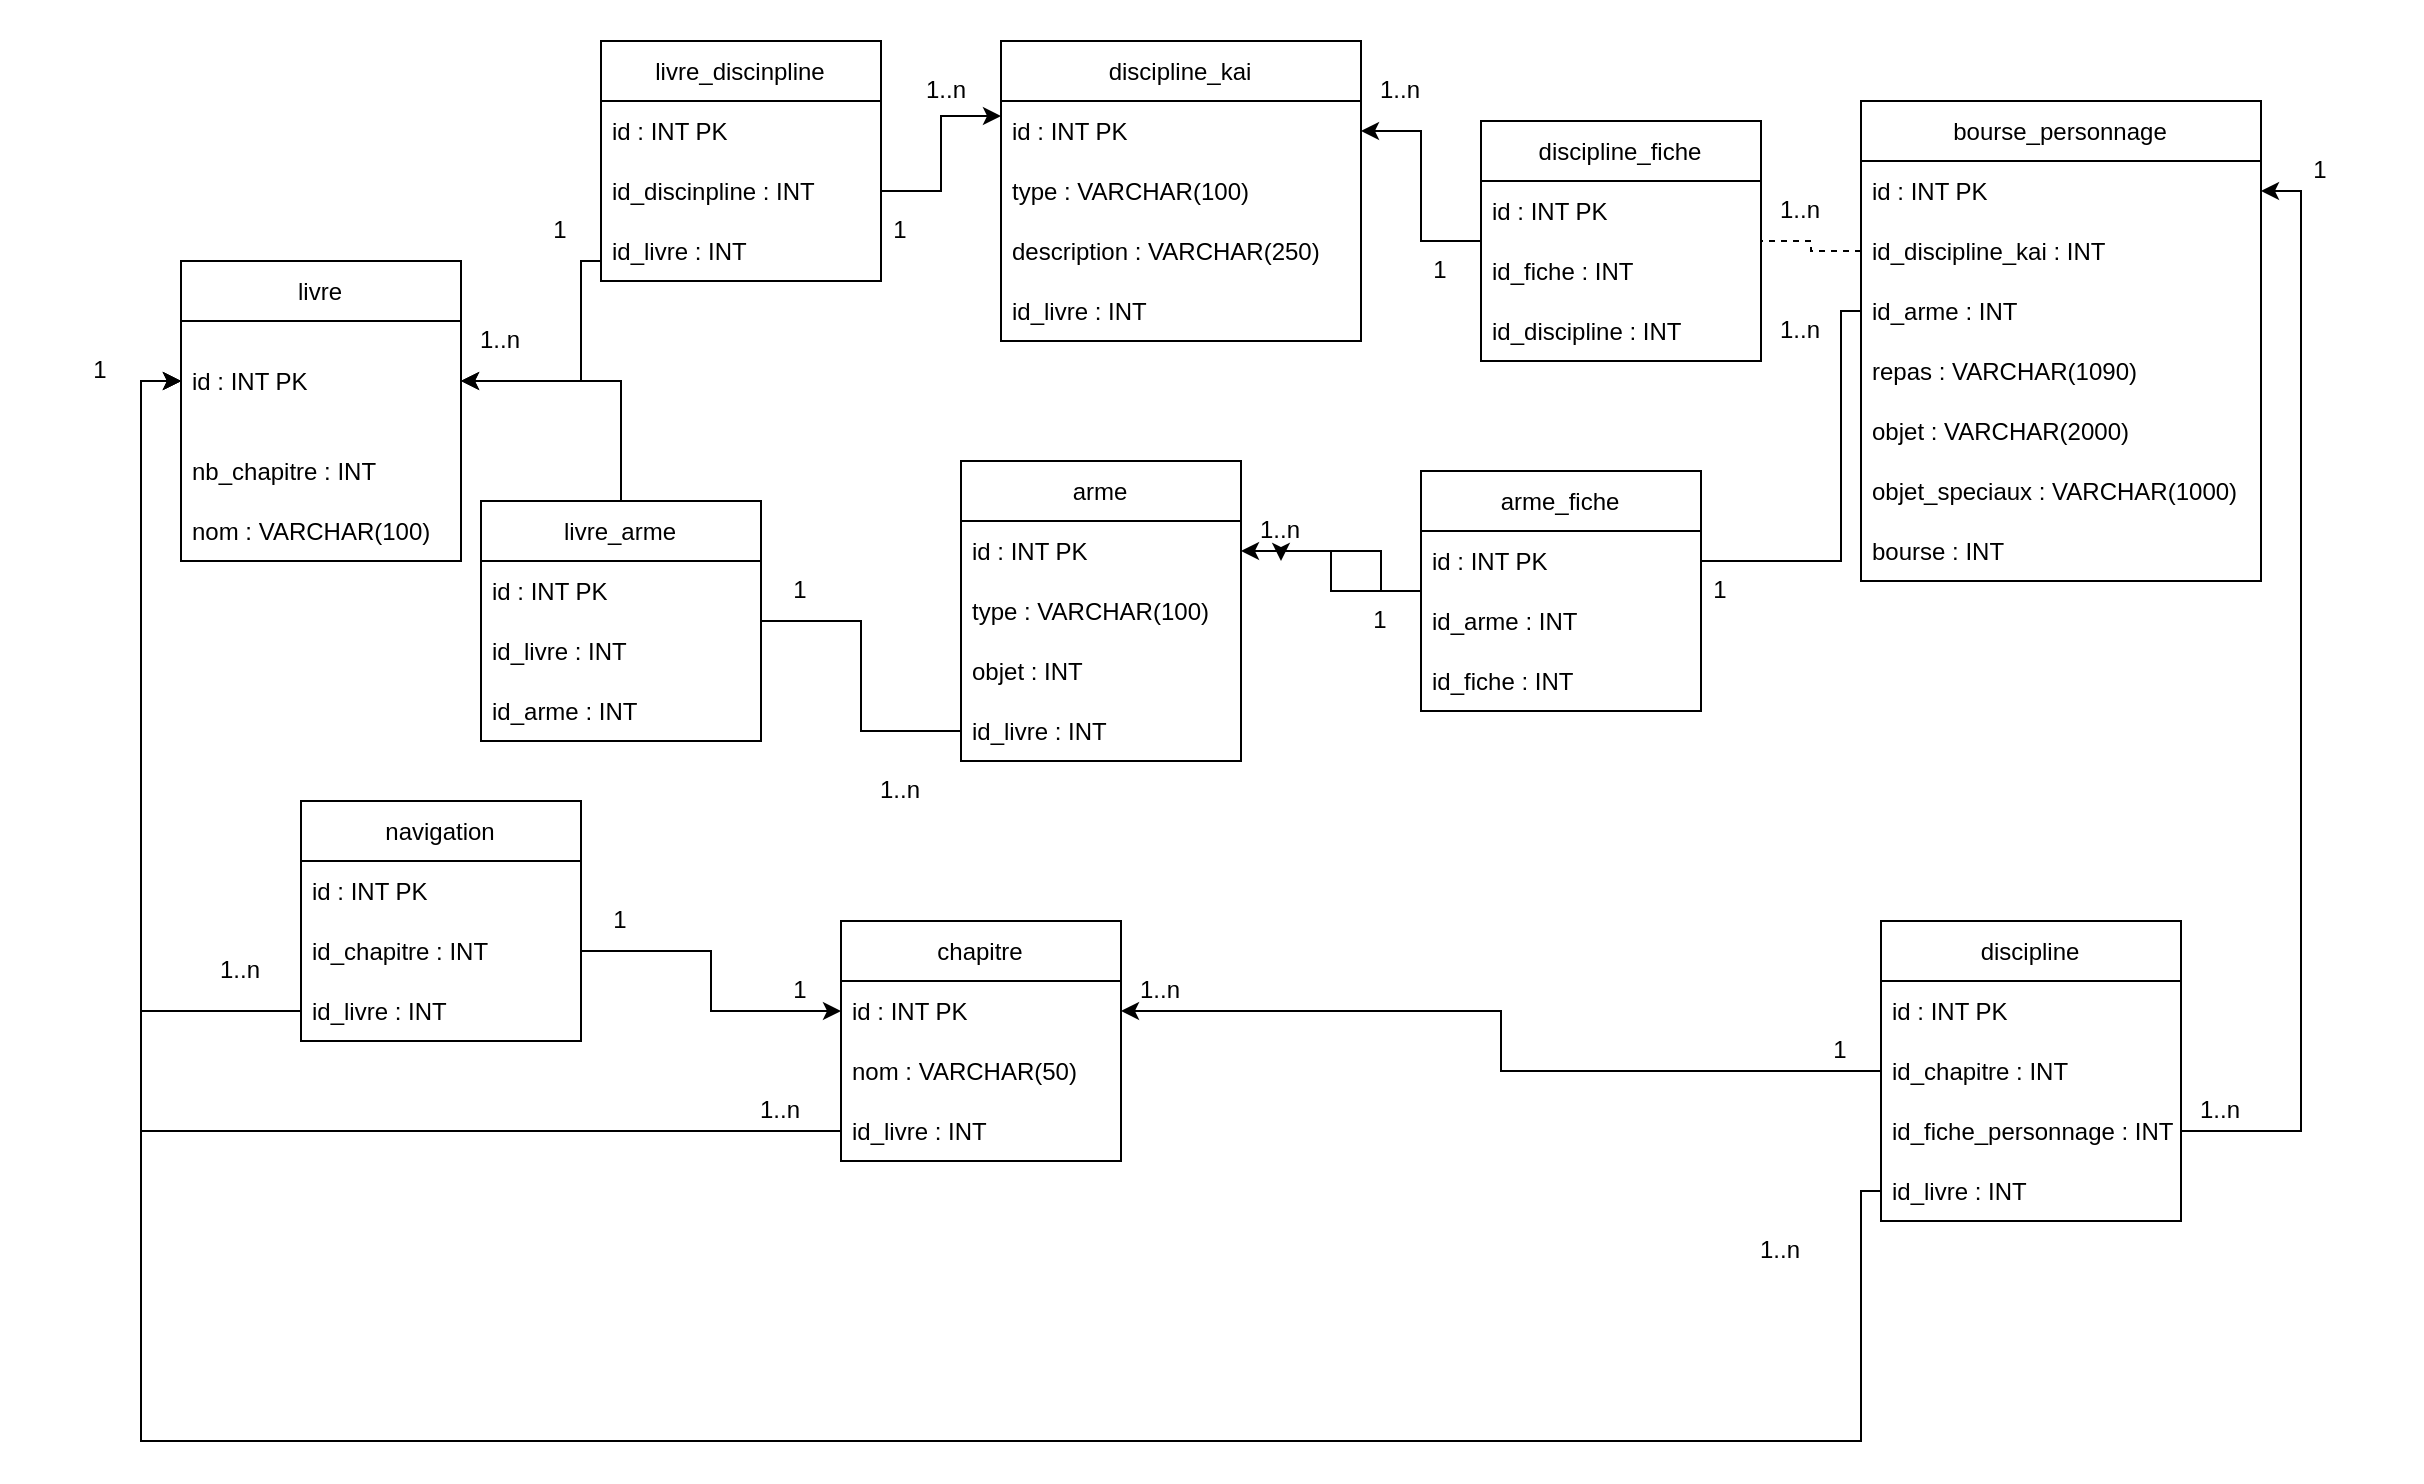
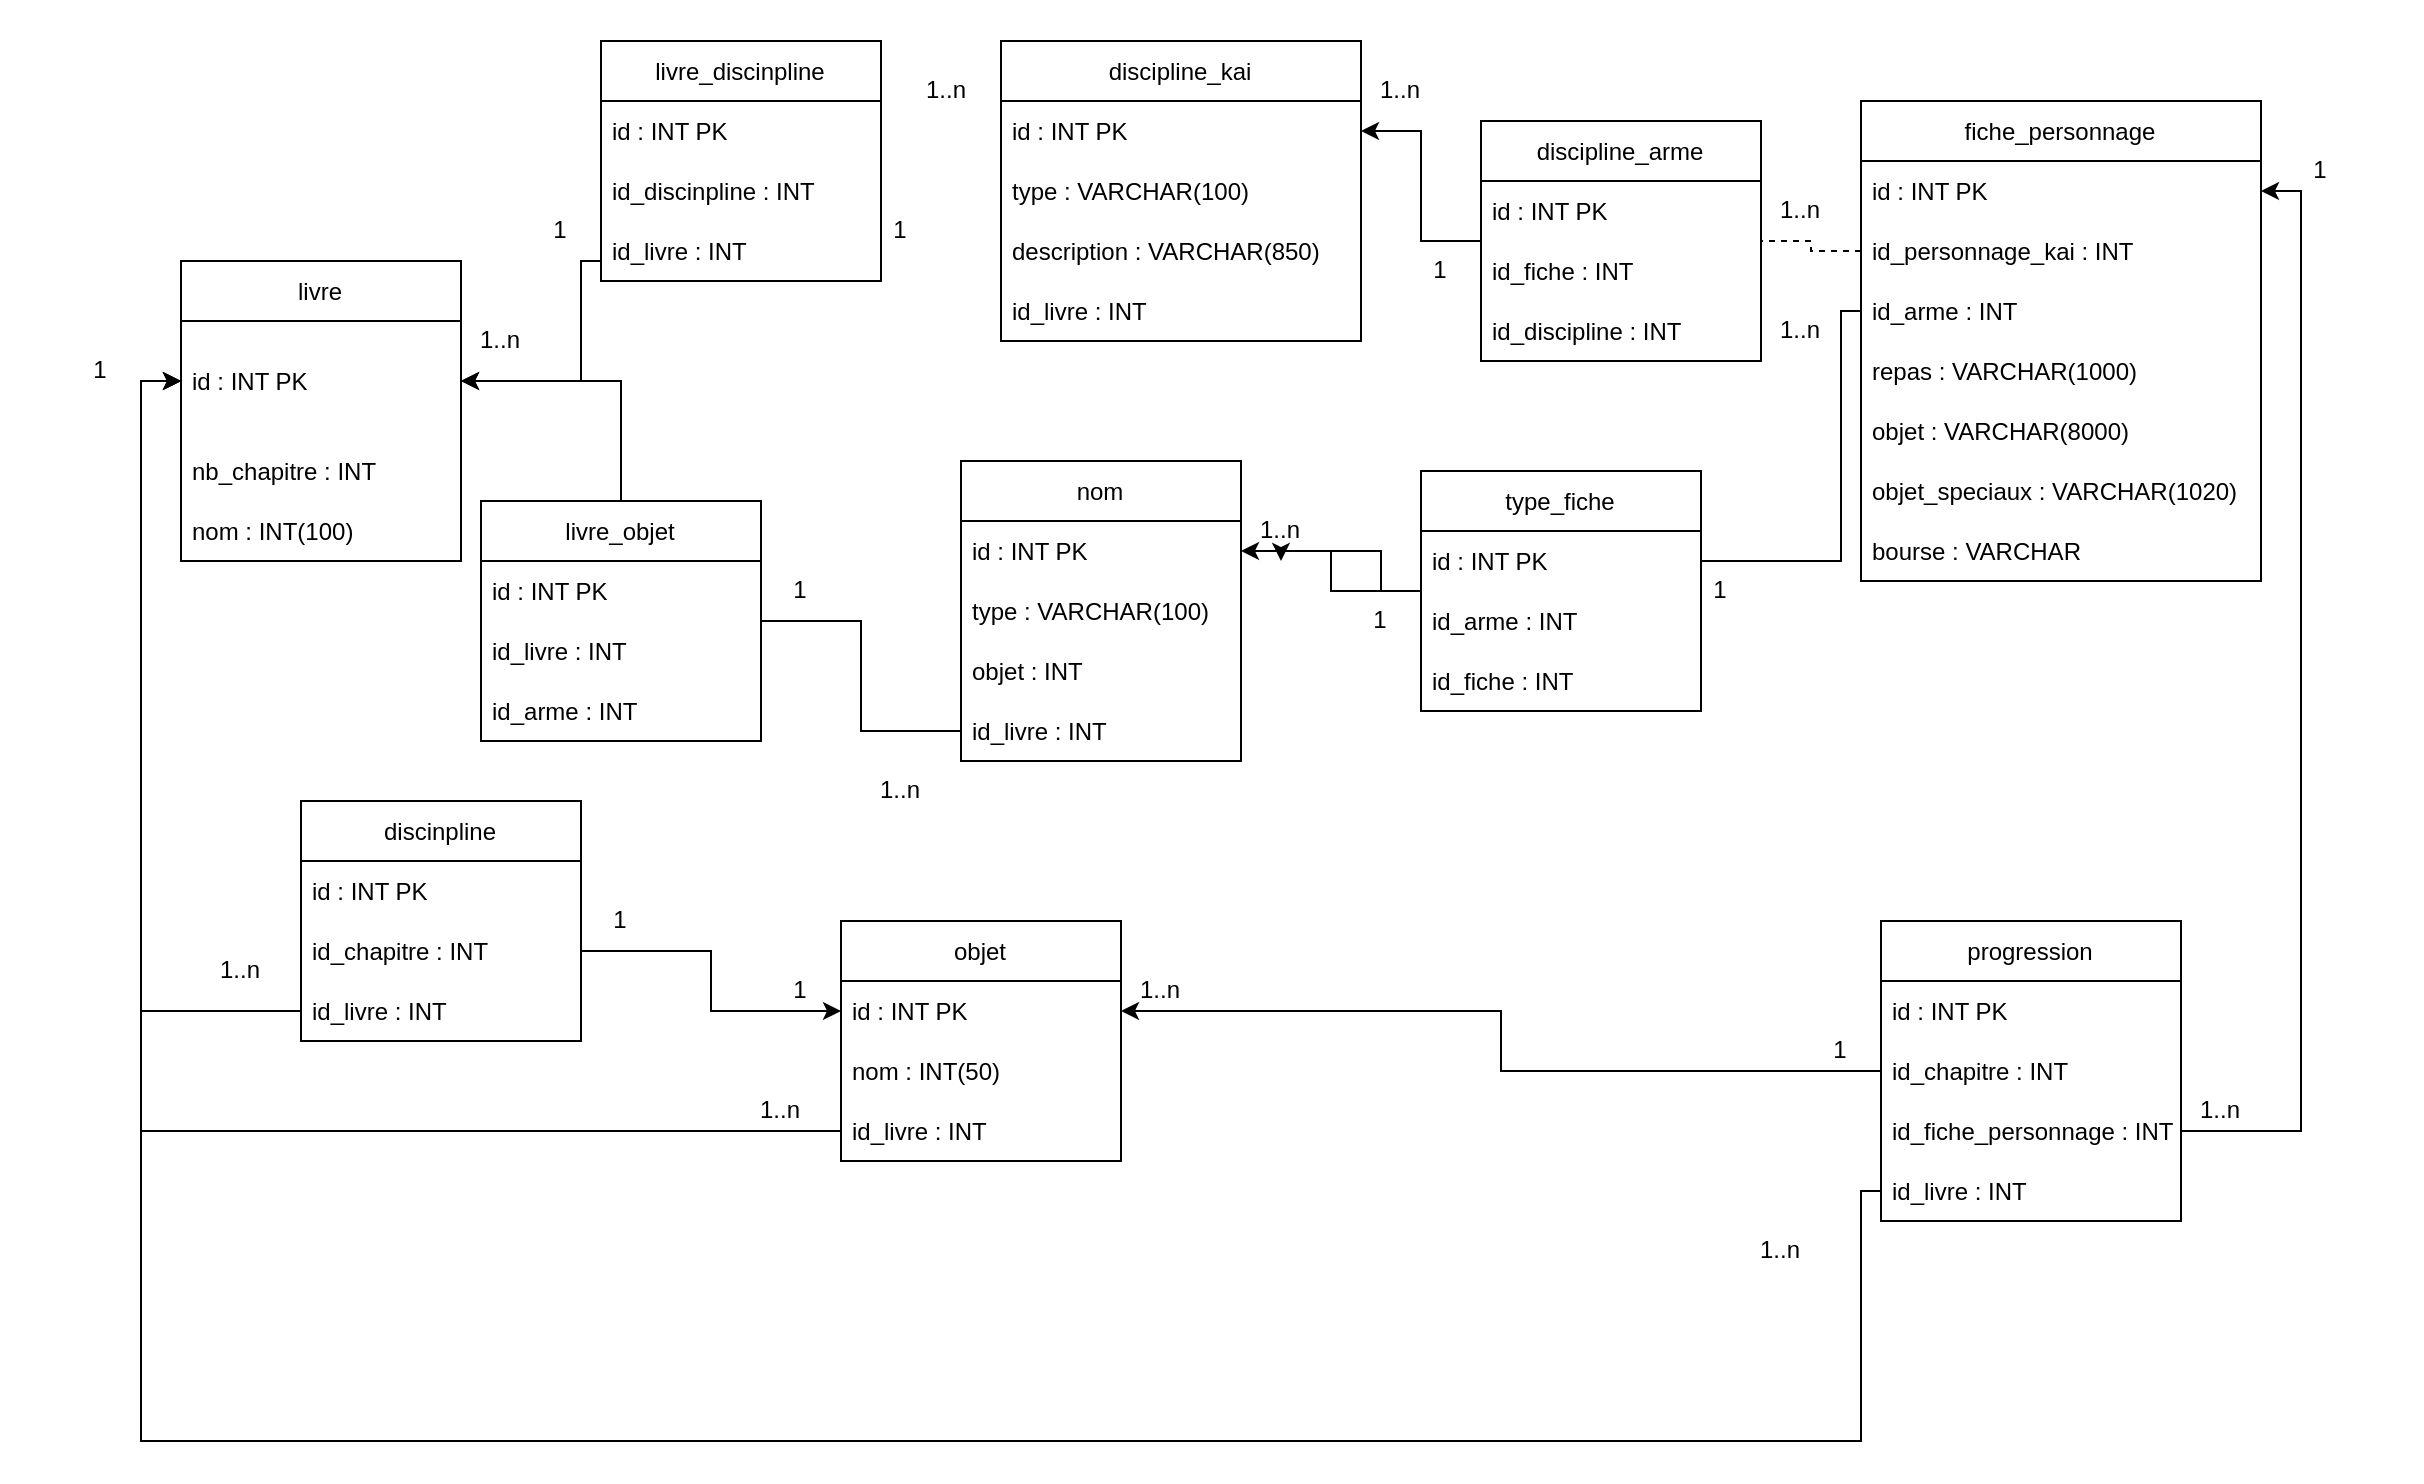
- <mxCell id="10" value="bourse_personnage" style="swimlane;fontStyle=0;childLayout=stackLayout;horizontal=1;startSize=30;horizontalStack=0;resizeParent=1;resizeParentMax=0;resizeLast=0;collapsible=1;marginBottom=0;" parent="1" vertex="1"><mxGeometry x="930" y="50" width="200" height="240" as="geometry" /></mxCell>
+ <mxCell id="10" value="fiche_personnage" style="swimlane;fontStyle=0;childLayout=stackLayout;horizontal=1;startSize=30;horizontalStack=0;resizeParent=1;resizeParentMax=0;resizeLast=0;collapsible=1;marginBottom=0;" parent="1" vertex="1"><mxGeometry x="930" y="50" width="200" height="240" as="geometry" /></mxCell>
- <mxCell id="59" value="discipline_fiche" style="swimlane;fontStyle=0;childLayout=stackLayout;horizontal=1;startSize=30;horizontalStack=0;resizeParent=1;resizeParentMax=0;resizeLast=0;collapsible=1;marginBottom=0;" parent="1" vertex="1"><mxGeometry x="740" y="60" width="140" height="120" as="geometry" /></mxCell>
+ <mxCell id="59" value="discipline_arme" style="swimlane;fontStyle=0;childLayout=stackLayout;horizontal=1;startSize=30;horizontalStack=0;resizeParent=1;resizeParentMax=0;resizeLast=0;collapsible=1;marginBottom=0;" parent="1" vertex="1"><mxGeometry x="740" y="60" width="140" height="120" as="geometry" /></mxCell>
- <mxCell id="78" style="edgeStyle=orthogonalEdgeStyle;rounded=0;orthogonalLoop=1;jettySize=auto;html=1;entryX=0;entryY=0.25;entryDx=0;entryDy=0;" parent="1" source="76" target="28" edge="1"><mxGeometry relative="1" as="geometry" /></mxCell>
- <mxCell id="31" value="description : VARCHAR(250)" style="text;strokeColor=none;fillColor=none;align=left;verticalAlign=middle;spacingLeft=4;spacingRight=4;overflow=hidden;points=[[0,0.5],[1,0.5]];portConstraint=eastwest;rotatable=0;" parent="28" vertex="1"><mxGeometry y="90" width="180" height="30" as="geometry" /></mxCell>
+ <mxCell id="31" value="description : VARCHAR(850)" style="text;strokeColor=none;fillColor=none;align=left;verticalAlign=middle;spacingLeft=4;spacingRight=4;overflow=hidden;points=[[0,0.5],[1,0.5]];portConstraint=eastwest;rotatable=0;" parent="28" vertex="1"><mxGeometry y="90" width="180" height="30" as="geometry" /></mxCell>
- <mxCell id="12" value="id_discipline_kai : INT" style="text;strokeColor=none;fillColor=none;align=left;verticalAlign=middle;spacingLeft=4;spacingRight=4;overflow=hidden;points=[[0,0.5],[1,0.5]];portConstraint=eastwest;rotatable=0;" parent="10" vertex="1"><mxGeometry y="60" width="200" height="30" as="geometry" /></mxCell>
+ <mxCell id="12" value="id_personnage_kai : INT" style="text;strokeColor=none;fillColor=none;align=left;verticalAlign=middle;spacingLeft=4;spacingRight=4;overflow=hidden;points=[[0,0.5],[1,0.5]];portConstraint=eastwest;rotatable=0;" parent="10" vertex="1"><mxGeometry y="60" width="200" height="30" as="geometry" /></mxCell>
- <mxCell id="14" value="repas : VARCHAR(1090)" style="text;strokeColor=none;fillColor=none;align=left;verticalAlign=middle;spacingLeft=4;spacingRight=4;overflow=hidden;points=[[0,0.5],[1,0.5]];portConstraint=eastwest;rotatable=0;" parent="10" vertex="1"><mxGeometry y="120" width="200" height="30" as="geometry" /></mxCell>
+ <mxCell id="14" value="repas : VARCHAR(1000)" style="text;strokeColor=none;fillColor=none;align=left;verticalAlign=middle;spacingLeft=4;spacingRight=4;overflow=hidden;points=[[0,0.5],[1,0.5]];portConstraint=eastwest;rotatable=0;" parent="10" vertex="1"><mxGeometry y="120" width="200" height="30" as="geometry" /></mxCell>
- <mxCell id="15" value="objet : VARCHAR(2000)" style="text;strokeColor=none;fillColor=none;align=left;verticalAlign=middle;spacingLeft=4;spacingRight=4;overflow=hidden;points=[[0,0.5],[1,0.5]];portConstraint=eastwest;rotatable=0;" parent="10" vertex="1"><mxGeometry y="150" width="200" height="30" as="geometry" /></mxCell>
+ <mxCell id="15" value="objet : VARCHAR(8000)" style="text;strokeColor=none;fillColor=none;align=left;verticalAlign=middle;spacingLeft=4;spacingRight=4;overflow=hidden;points=[[0,0.5],[1,0.5]];portConstraint=eastwest;rotatable=0;" parent="10" vertex="1"><mxGeometry y="150" width="200" height="30" as="geometry" /></mxCell>
- <mxCell id="23" value="arme" style="swimlane;fontStyle=0;childLayout=stackLayout;horizontal=1;startSize=30;horizontalStack=0;resizeParent=1;resizeParentMax=0;resizeLast=0;collapsible=1;marginBottom=0;" parent="1" vertex="1"><mxGeometry x="480" y="230" width="140" height="150" as="geometry" /></mxCell>
+ <mxCell id="23" value="nom" style="swimlane;fontStyle=0;childLayout=stackLayout;horizontal=1;startSize=30;horizontalStack=0;resizeParent=1;resizeParentMax=0;resizeLast=0;collapsible=1;marginBottom=0;" parent="1" vertex="1"><mxGeometry x="480" y="230" width="140" height="150" as="geometry" /></mxCell>
- <mxCell id="16" value="objet_speciaux : VARCHAR(1000)" style="text;strokeColor=none;fillColor=none;align=left;verticalAlign=middle;spacingLeft=4;spacingRight=4;overflow=hidden;points=[[0,0.5],[1,0.5]];portConstraint=eastwest;rotatable=0;" parent="10" vertex="1"><mxGeometry y="180" width="200" height="30" as="geometry" /></mxCell>
+ <mxCell id="16" value="objet_speciaux : VARCHAR(1020)" style="text;strokeColor=none;fillColor=none;align=left;verticalAlign=middle;spacingLeft=4;spacingRight=4;overflow=hidden;points=[[0,0.5],[1,0.5]];portConstraint=eastwest;rotatable=0;" parent="10" vertex="1"><mxGeometry y="180" width="200" height="30" as="geometry" /></mxCell>
- <mxCell id="64" value="arme_fiche" style="swimlane;fontStyle=0;childLayout=stackLayout;horizontal=1;startSize=30;horizontalStack=0;resizeParent=1;resizeParentMax=0;resizeLast=0;collapsible=1;marginBottom=0;" parent="1" vertex="1"><mxGeometry x="710" y="235" width="140" height="120" as="geometry" /></mxCell>
+ <mxCell id="64" value="type_fiche" style="swimlane;fontStyle=0;childLayout=stackLayout;horizontal=1;startSize=30;horizontalStack=0;resizeParent=1;resizeParentMax=0;resizeLast=0;collapsible=1;marginBottom=0;" parent="1" vertex="1"><mxGeometry x="710" y="235" width="140" height="120" as="geometry" /></mxCell>
- <mxCell id="9" value="nom : VARCHAR(100)" style="text;strokeColor=none;fillColor=none;align=left;verticalAlign=middle;spacingLeft=4;spacingRight=4;overflow=hidden;points=[[0,0.5],[1,0.5]];portConstraint=eastwest;rotatable=0;" parent="6" vertex="1"><mxGeometry y="120" width="140" height="30" as="geometry" /></mxCell>
+ <mxCell id="9" value="nom : INT(100)" style="text;strokeColor=none;fillColor=none;align=left;verticalAlign=middle;spacingLeft=4;spacingRight=4;overflow=hidden;points=[[0,0.5],[1,0.5]];portConstraint=eastwest;rotatable=0;" parent="6" vertex="1"><mxGeometry y="120" width="140" height="30" as="geometry" /></mxCell>
- <mxCell id="69" value="livre_arme" style="swimlane;fontStyle=0;childLayout=stackLayout;horizontal=1;startSize=30;horizontalStack=0;resizeParent=1;resizeParentMax=0;resizeLast=0;collapsible=1;marginBottom=0;" parent="1" vertex="1"><mxGeometry x="240" y="250" width="140" height="120" as="geometry" /></mxCell>
+ <mxCell id="69" value="livre_objet" style="swimlane;fontStyle=0;childLayout=stackLayout;horizontal=1;startSize=30;horizontalStack=0;resizeParent=1;resizeParentMax=0;resizeLast=0;collapsible=1;marginBottom=0;" parent="1" vertex="1"><mxGeometry x="240" y="250" width="140" height="120" as="geometry" /></mxCell>
- <mxCell id="17" value="bourse : INT" style="text;strokeColor=none;fillColor=none;align=left;verticalAlign=middle;spacingLeft=4;spacingRight=4;overflow=hidden;points=[[0,0.5],[1,0.5]];portConstraint=eastwest;rotatable=0;" parent="10" vertex="1"><mxGeometry y="210" width="200" height="30" as="geometry" /></mxCell>
+ <mxCell id="17" value="bourse : VARCHAR" style="text;strokeColor=none;fillColor=none;align=left;verticalAlign=middle;spacingLeft=4;spacingRight=4;overflow=hidden;points=[[0,0.5],[1,0.5]];portConstraint=eastwest;rotatable=0;" parent="10" vertex="1"><mxGeometry y="210" width="200" height="30" as="geometry" /></mxCell>
- <mxCell id="33" value="navigation" style="swimlane;fontStyle=0;childLayout=stackLayout;horizontal=1;startSize=30;horizontalStack=0;resizeParent=1;resizeParentMax=0;resizeLast=0;collapsible=1;marginBottom=0;" parent="1" vertex="1"><mxGeometry x="150" y="400" width="140" height="120" as="geometry" /></mxCell>
+ <mxCell id="33" value="discinpline" style="swimlane;fontStyle=0;childLayout=stackLayout;horizontal=1;startSize=30;horizontalStack=0;resizeParent=1;resizeParentMax=0;resizeLast=0;collapsible=1;marginBottom=0;" parent="1" vertex="1"><mxGeometry x="150" y="400" width="140" height="120" as="geometry" /></mxCell>
- <mxCell id="2" value="chapitre" style="swimlane;fontStyle=0;childLayout=stackLayout;horizontal=1;startSize=30;horizontalStack=0;resizeParent=1;resizeParentMax=0;resizeLast=0;collapsible=1;marginBottom=0;" parent="1" vertex="1"><mxGeometry x="420" y="460" width="140" height="120" as="geometry" /></mxCell>
+ <mxCell id="2" value="objet" style="swimlane;fontStyle=0;childLayout=stackLayout;horizontal=1;startSize=30;horizontalStack=0;resizeParent=1;resizeParentMax=0;resizeLast=0;collapsible=1;marginBottom=0;" parent="1" vertex="1"><mxGeometry x="420" y="460" width="140" height="120" as="geometry" /></mxCell>
- <mxCell id="18" value="discipline" style="swimlane;fontStyle=0;childLayout=stackLayout;horizontal=1;startSize=30;horizontalStack=0;resizeParent=1;resizeParentMax=0;resizeLast=0;collapsible=1;marginBottom=0;" parent="1" vertex="1"><mxGeometry x="940" y="460" width="150" height="150" as="geometry" /></mxCell>
+ <mxCell id="18" value="progression" style="swimlane;fontStyle=0;childLayout=stackLayout;horizontal=1;startSize=30;horizontalStack=0;resizeParent=1;resizeParentMax=0;resizeLast=0;collapsible=1;marginBottom=0;" parent="1" vertex="1"><mxGeometry x="940" y="460" width="150" height="150" as="geometry" /></mxCell>
- <mxCell id="4" value="nom : VARCHAR(50)" style="text;strokeColor=none;fillColor=none;align=left;verticalAlign=middle;spacingLeft=4;spacingRight=4;overflow=hidden;points=[[0,0.5],[1,0.5]];portConstraint=eastwest;rotatable=0;" parent="2" vertex="1"><mxGeometry y="60" width="140" height="30" as="geometry" /></mxCell>
+ <mxCell id="4" value="nom : INT(50)" style="text;strokeColor=none;fillColor=none;align=left;verticalAlign=middle;spacingLeft=4;spacingRight=4;overflow=hidden;points=[[0,0.5],[1,0.5]];portConstraint=eastwest;rotatable=0;" parent="2" vertex="1"><mxGeometry y="60" width="140" height="30" as="geometry" /></mxCell>
